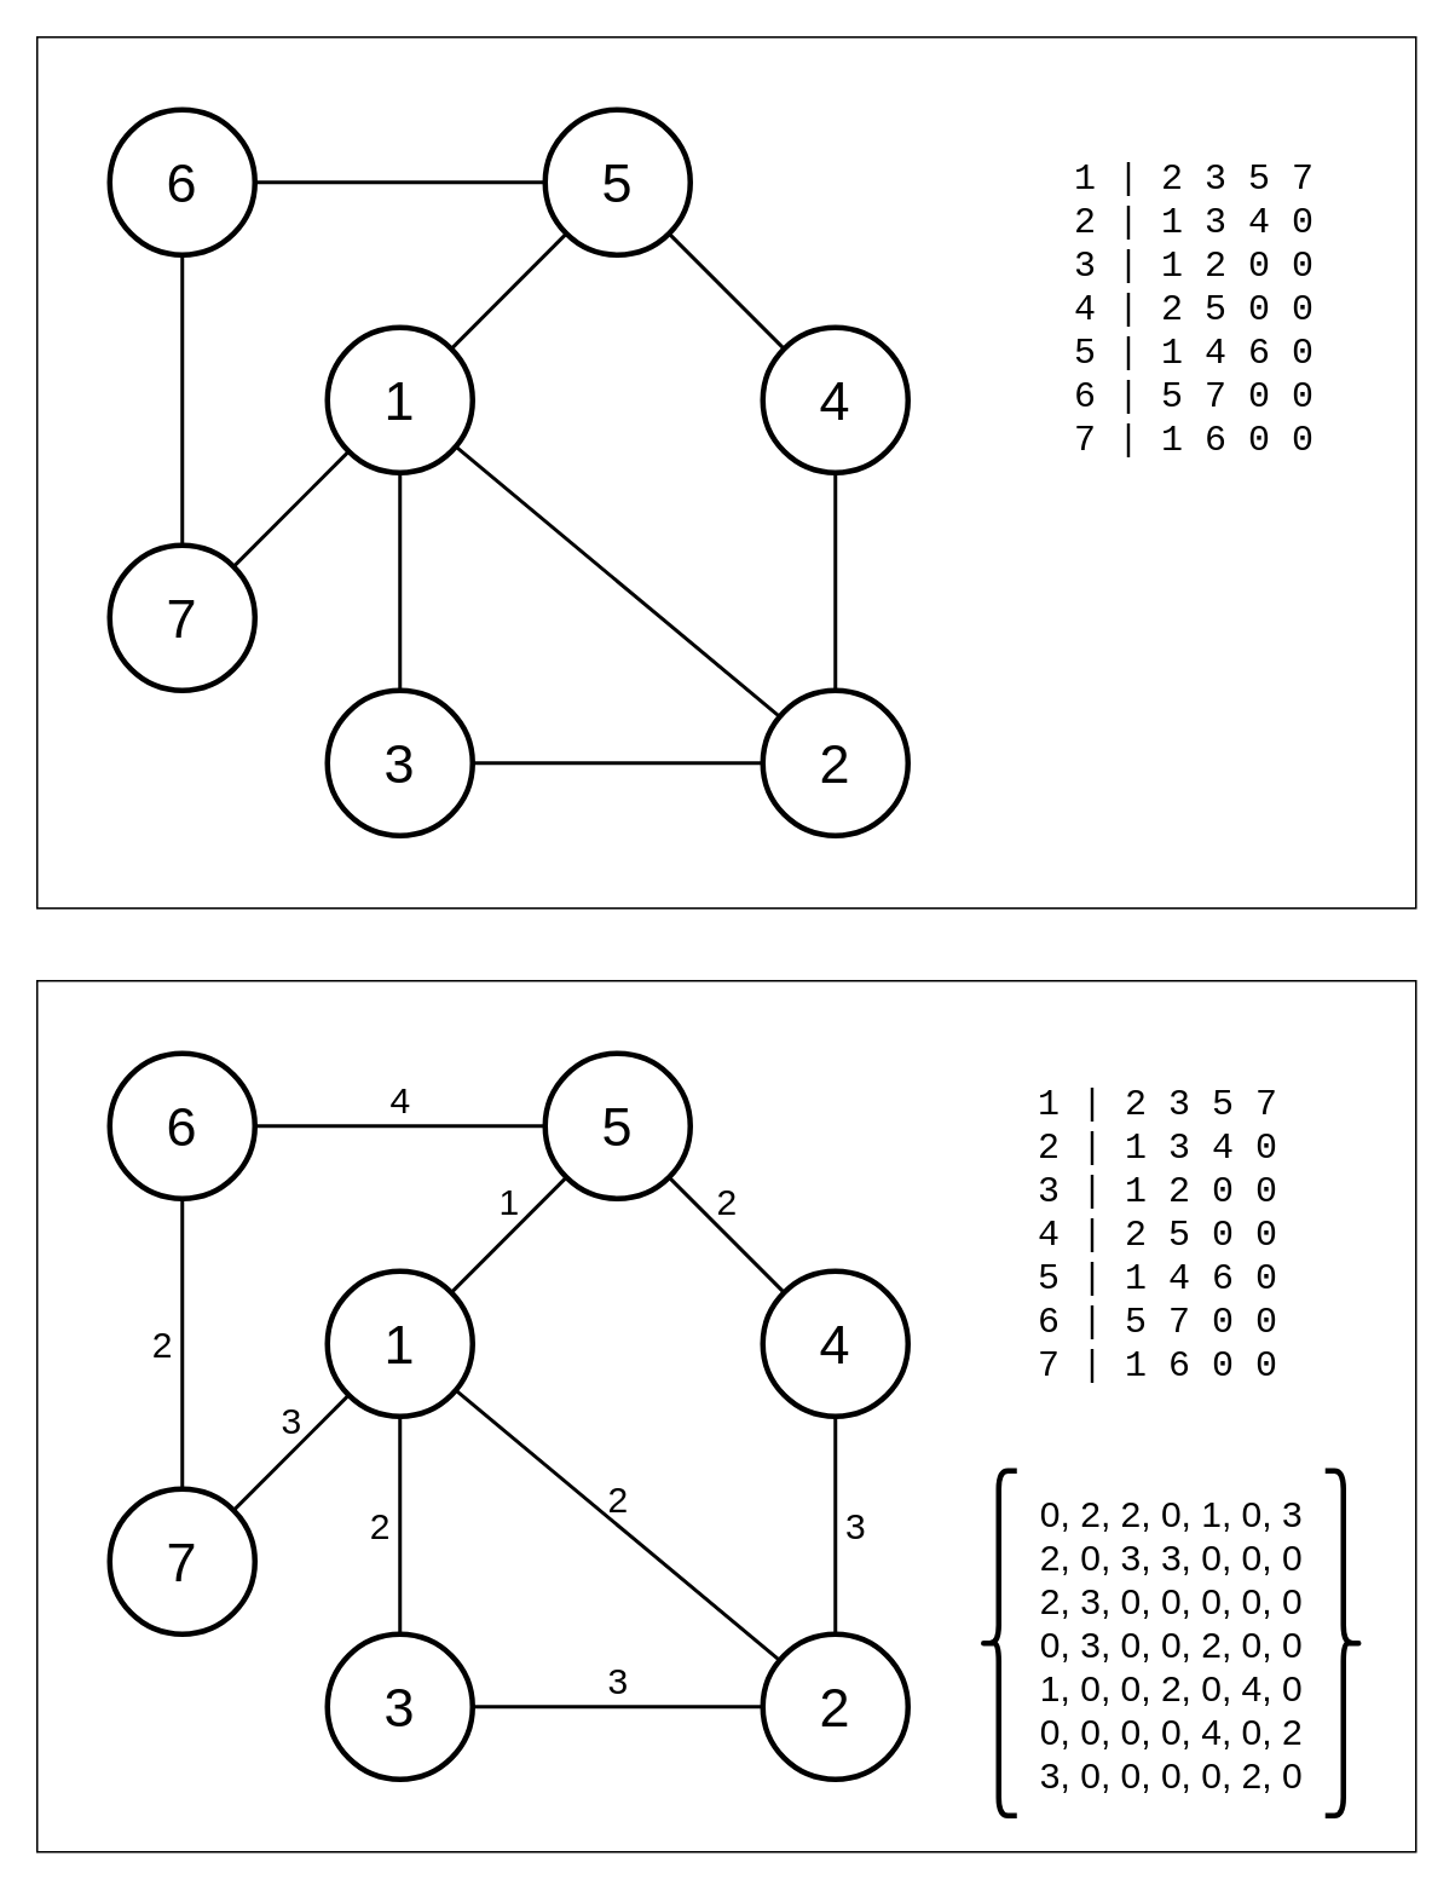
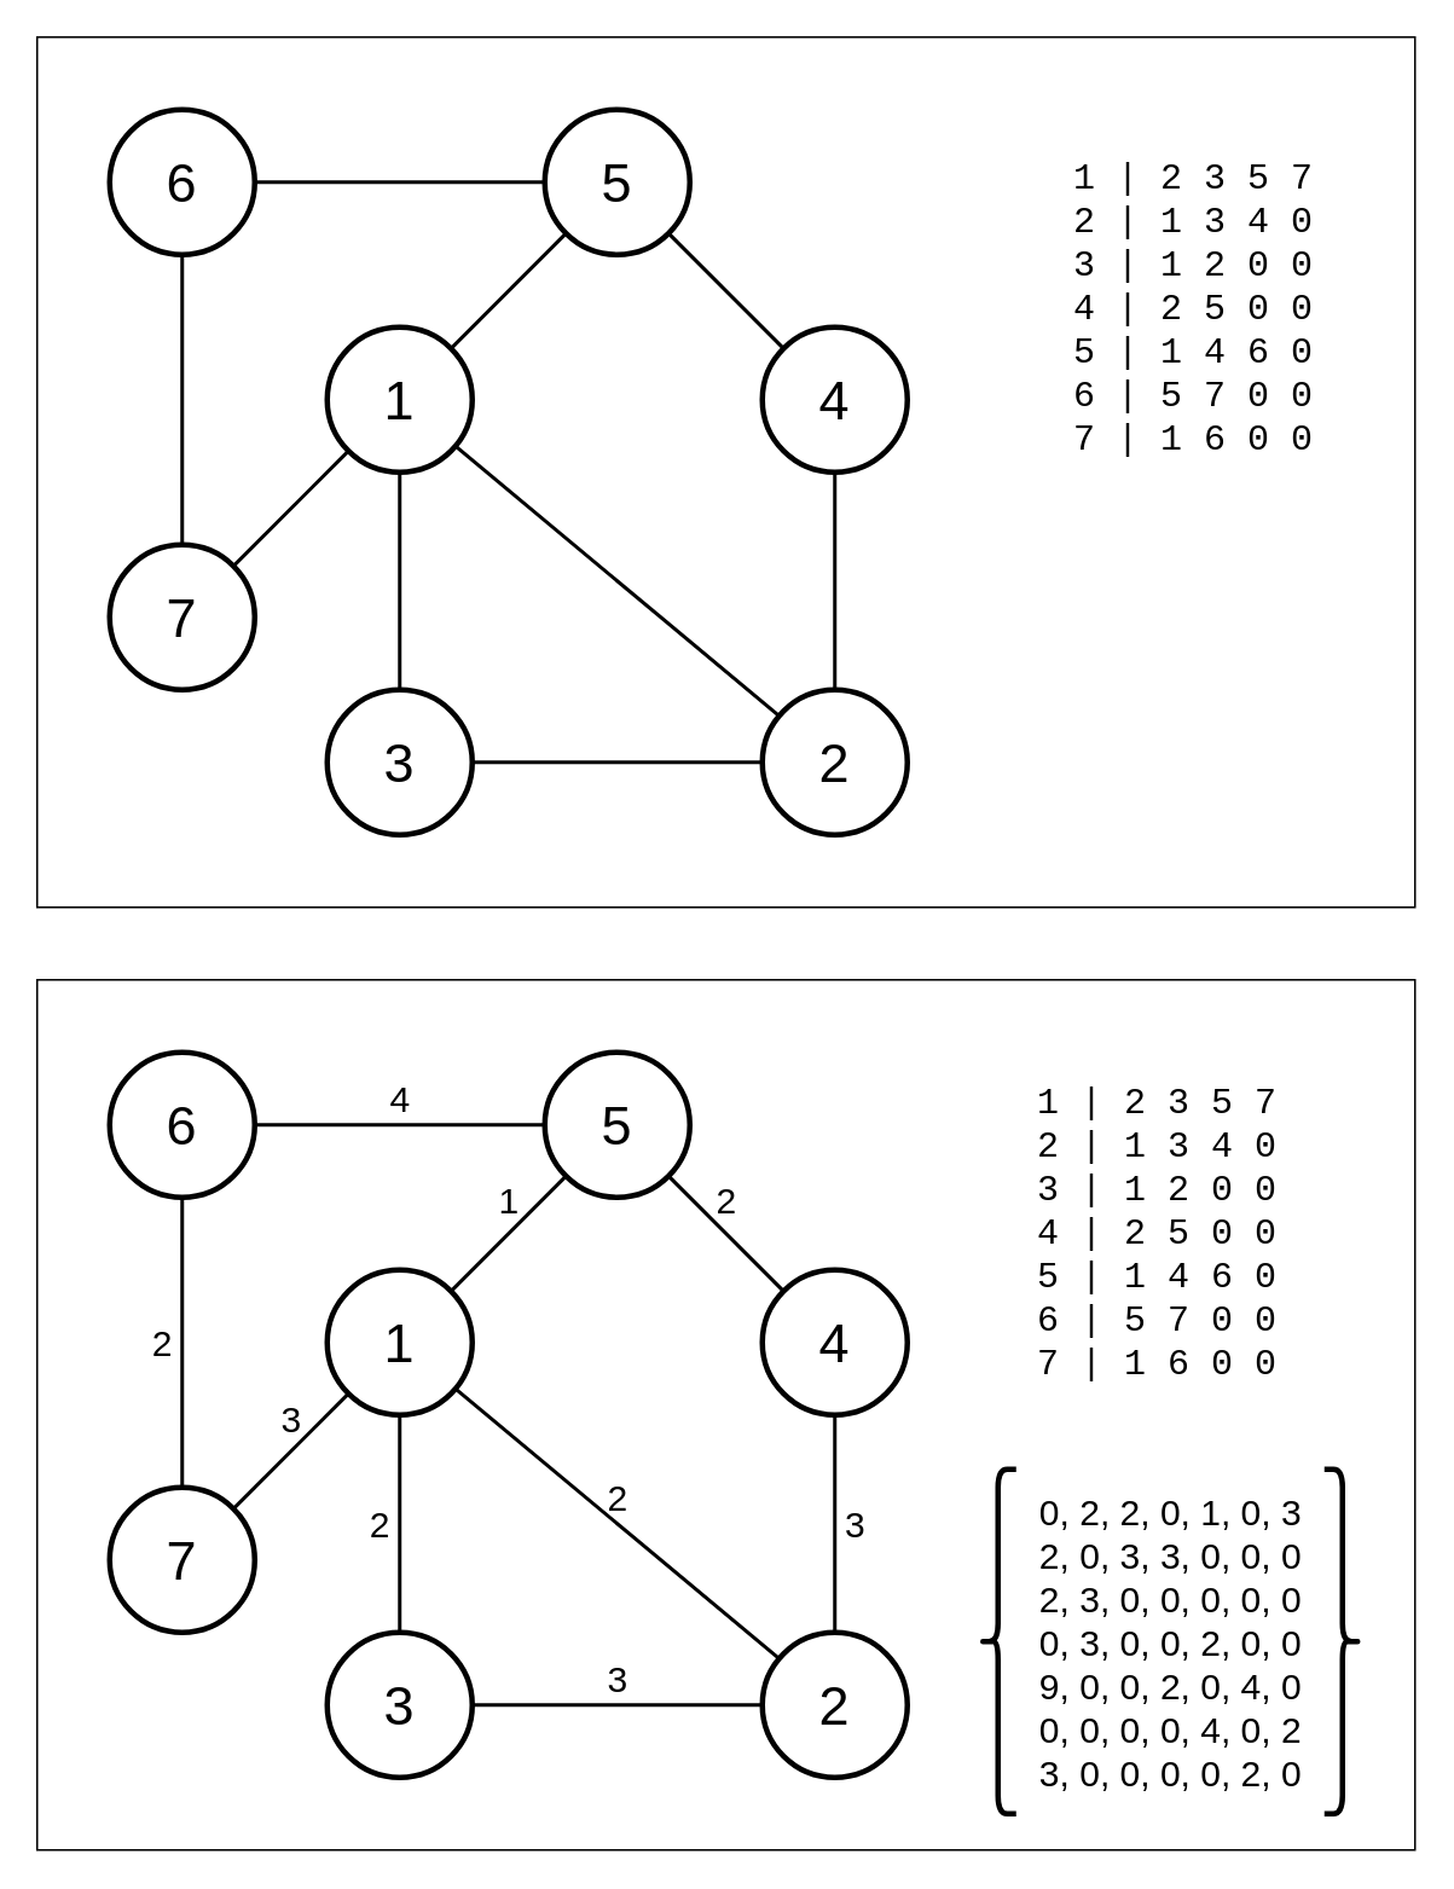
- <mxCell id="38" value="&lt;div style=&quot;font-size: 20px;&quot;&gt;0, 2, 2, 0, 1, 0, 3&lt;/div&gt;&lt;div style=&quot;font-size: 20px;&quot;&gt;2, 0, 3, 3, 0, 0, 0&lt;/div&gt;&lt;div style=&quot;font-size: 20px;&quot;&gt;2, 3, 0, 0, 0, 0, 0&lt;/div&gt;&lt;div style=&quot;font-size: 20px;&quot;&gt;0, 3, 0, 0, 2, 0, 0&lt;/div&gt;&lt;div style=&quot;font-size: 20px;&quot;&gt;1, 0, 0, 2, 0, 4, 0&lt;/div&gt;&lt;div style=&quot;font-size: 20px;&quot;&gt;0, 0, 0, 0, 4, 0, 2&lt;/div&gt;&lt;div style=&quot;font-size: 20px;&quot;&gt;3, 0, 0, 0, 0, 2, 0&lt;/div&gt;" style="text;html=1;align=center;verticalAlign=middle;resizable=0;points=[];autosize=1;strokeColor=none;fillColor=none;fontSize=20;" vertex="1" parent="1"><mxGeometry x="560" y="815" width="170" height="180" as="geometry" /></mxCell>
+ <mxCell id="38" value="&lt;div style=&quot;font-size: 20px;&quot;&gt;0, 2, 2, 0, 1, 0, 3&lt;/div&gt;&lt;div style=&quot;font-size: 20px;&quot;&gt;2, 0, 3, 3, 0, 0, 0&lt;/div&gt;&lt;div style=&quot;font-size: 20px;&quot;&gt;2, 3, 0, 0, 0, 0, 0&lt;/div&gt;&lt;div style=&quot;font-size: 20px;&quot;&gt;0, 3, 0, 0, 2, 0, 0&lt;/div&gt;&lt;div style=&quot;font-size: 20px;&quot;&gt;9, 0, 0, 2, 0, 4, 0&lt;/div&gt;&lt;div style=&quot;font-size: 20px;&quot;&gt;0, 0, 0, 0, 4, 0, 2&lt;/div&gt;&lt;div style=&quot;font-size: 20px;&quot;&gt;3, 0, 0, 0, 0, 2, 0&lt;/div&gt;" style="text;html=1;align=center;verticalAlign=middle;resizable=0;points=[];autosize=1;strokeColor=none;fillColor=none;fontSize=20;" vertex="1" parent="1"><mxGeometry x="560" y="815" width="170" height="180" as="geometry" /></mxCell>
